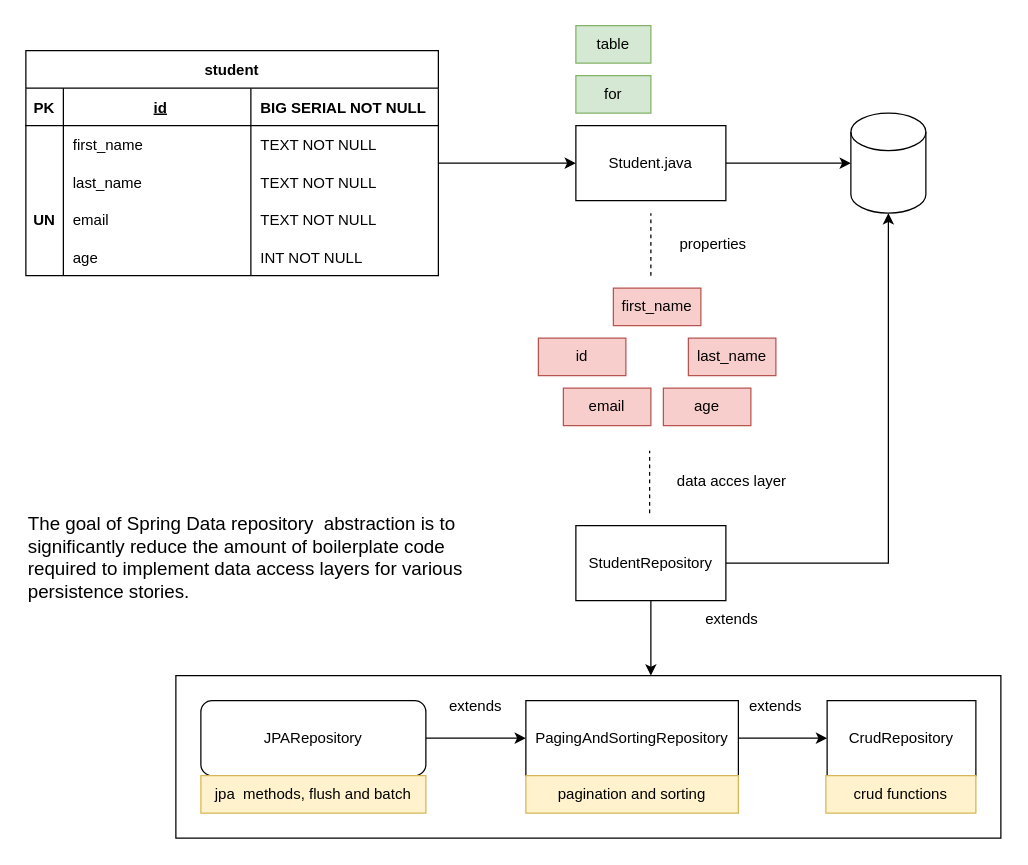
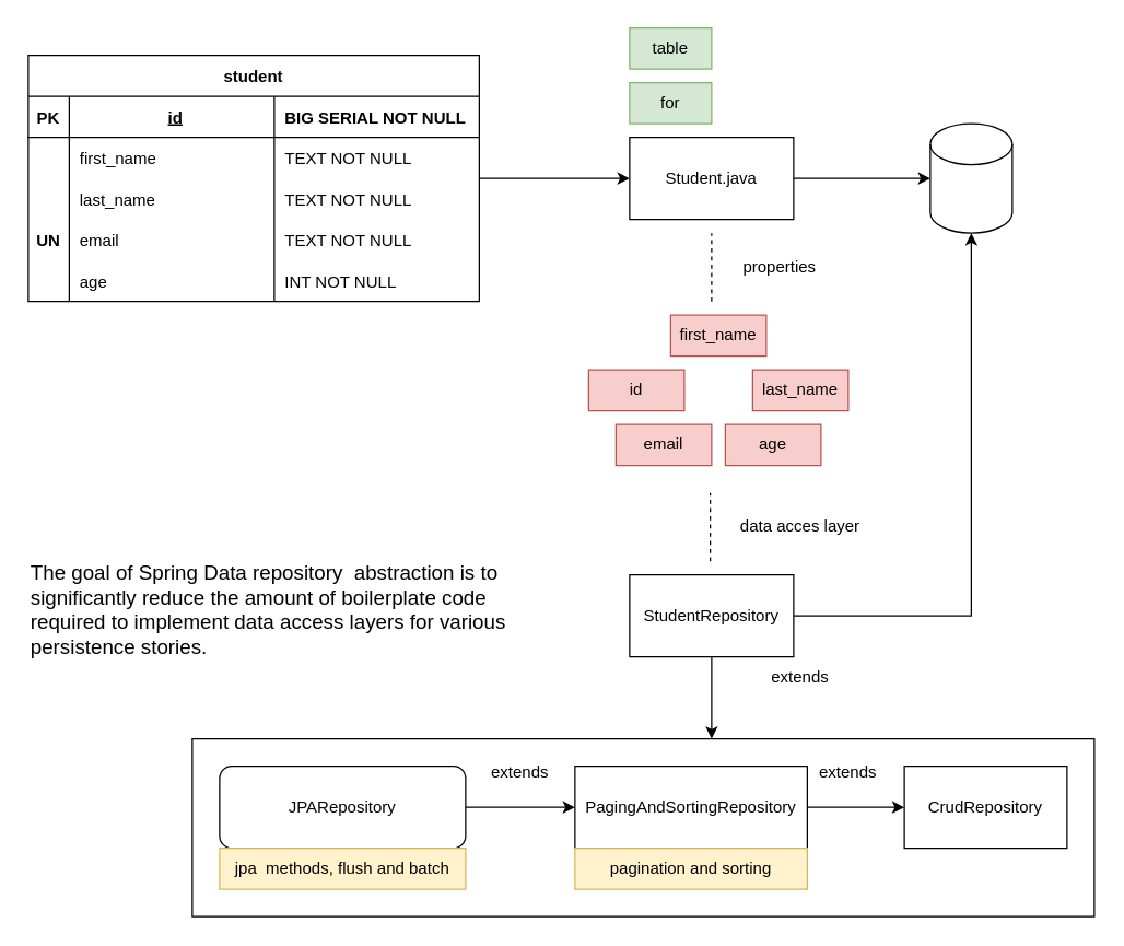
- <mxCell id="53" value="crud functions" style="text;html=1;strokeColor=#d6b656;fillColor=#fff2cc;align=center;verticalAlign=middle;whiteSpace=wrap;rounded=0;" vertex="1" parent="1"><mxGeometry x="660" y="620" width="120" height="30" as="geometry" /></mxCell>
